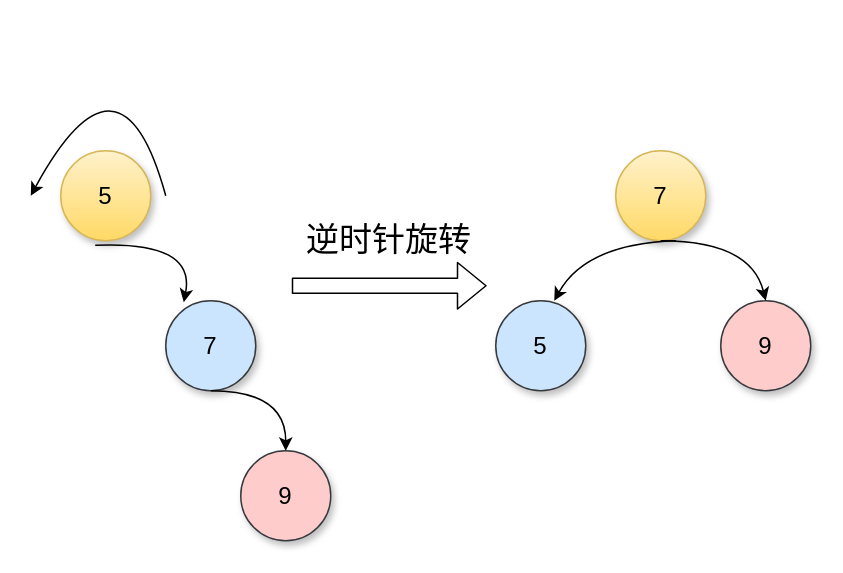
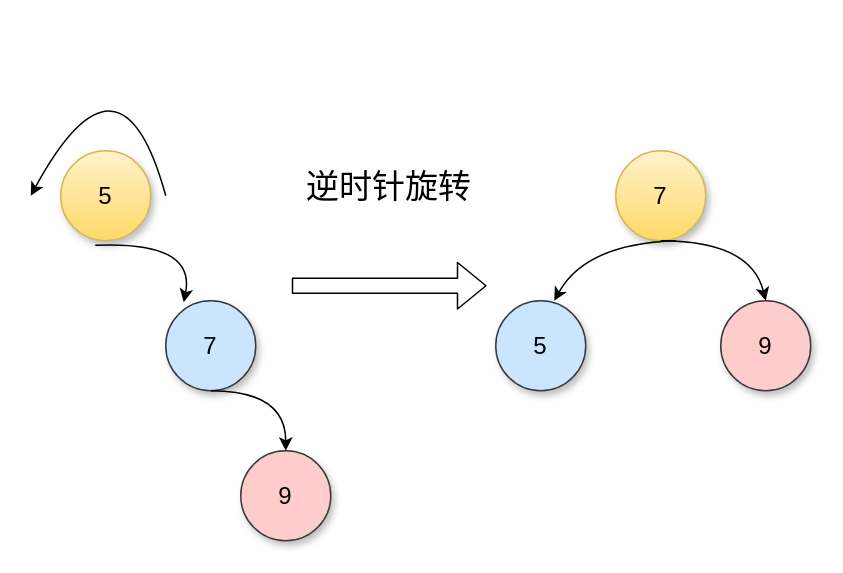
- <mxCell id="6" value="&lt;font style=&quot;font-size: 22px&quot;&gt;逆时针旋转&lt;/font&gt;" style="text;html=1;strokeColor=none;fillColor=none;align=center;verticalAlign=middle;whiteSpace=wrap;rounded=0;" vertex="1" parent="1"><mxGeometry x="194" y="150" width="130" height="20" as="geometry" /></mxCell>
+ <mxCell id="6" value="&lt;font style=&quot;font-size: 22px&quot;&gt;逆时针旋转&lt;/font&gt;" style="text;html=1;strokeColor=none;fillColor=none;align=center;verticalAlign=middle;whiteSpace=wrap;rounded=0;" vertex="1" parent="1"><mxGeometry x="194" y="115" width="130" height="20" as="geometry" /></mxCell>
